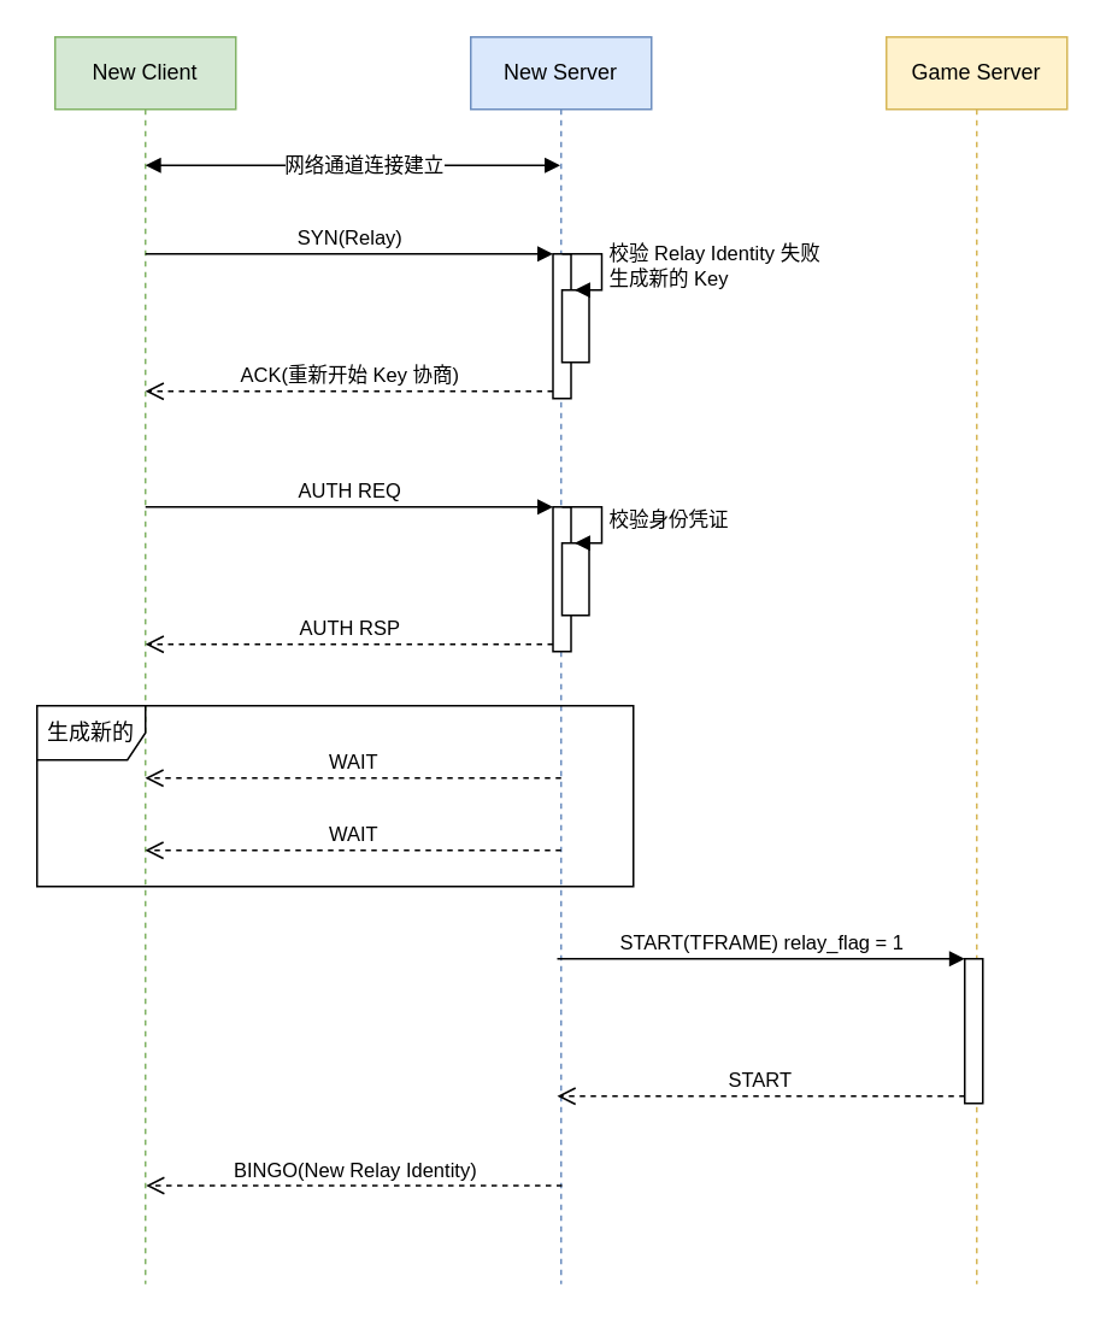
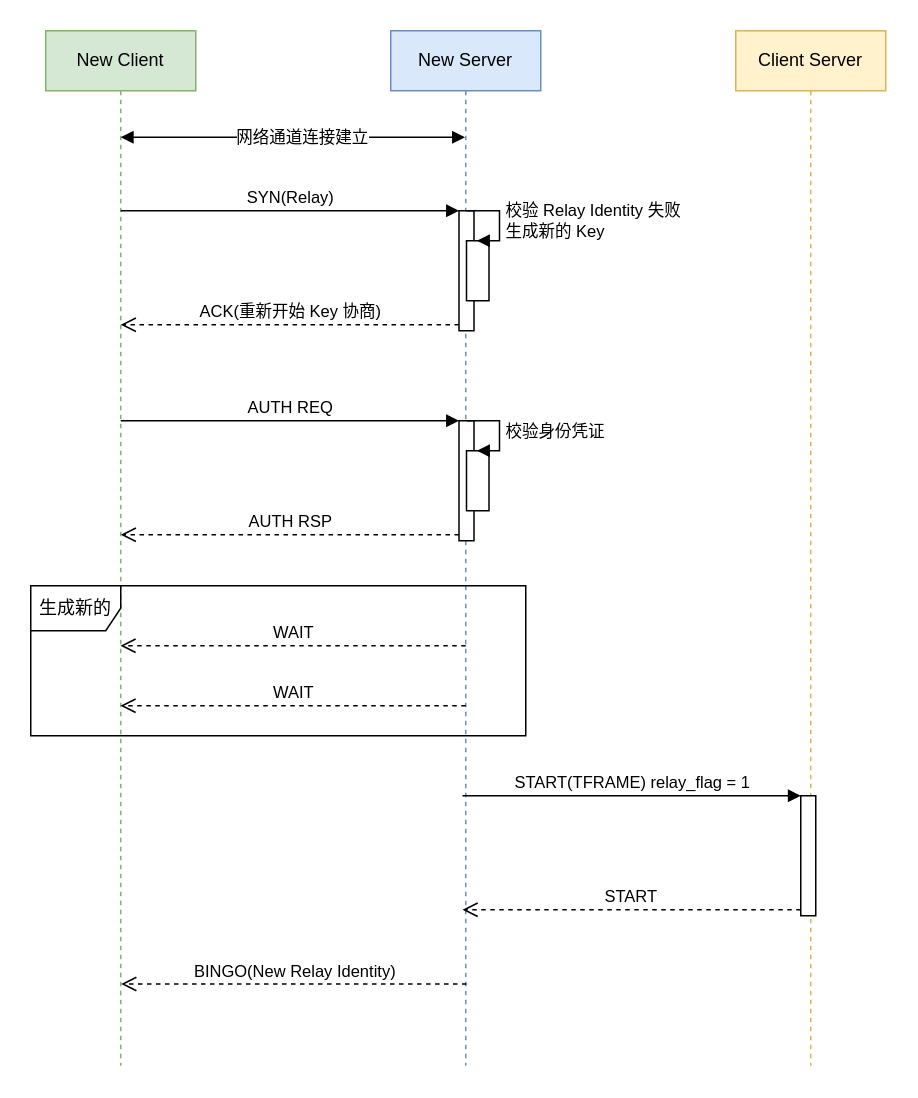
- <mxCell id="6" value="Game Server" style="shape=umlLifeline;perimeter=lifelinePerimeter;whiteSpace=wrap;html=1;container=1;collapsible=0;recursiveResize=0;outlineConnect=0;fillColor=#fff2cc;strokeColor=#d6b656;" vertex="1" parent="1"><mxGeometry x="490" y="20" width="100" height="690" as="geometry" /></mxCell>
+ <mxCell id="6" value="Client Server" style="shape=umlLifeline;perimeter=lifelinePerimeter;whiteSpace=wrap;html=1;container=1;collapsible=0;recursiveResize=0;outlineConnect=0;fillColor=#fff2cc;strokeColor=#d6b656;" vertex="1" parent="1"><mxGeometry x="490" y="20" width="100" height="690" as="geometry" /></mxCell>
